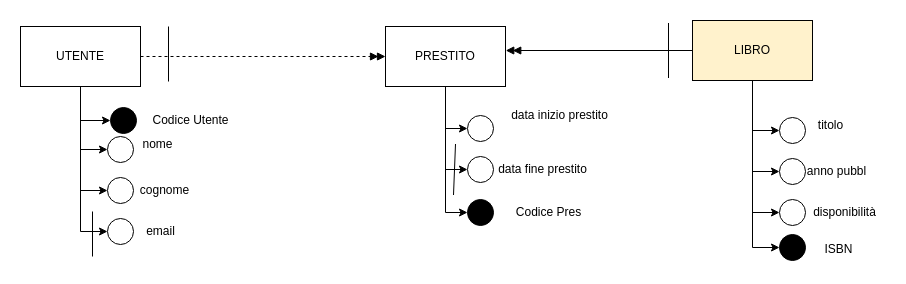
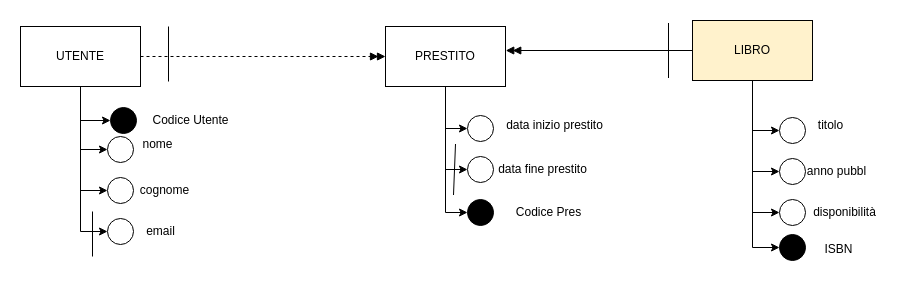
- <mxCell id="31" value="data inizio prestito" style="text;html=1;align=center;verticalAlign=middle;resizable=0;points=[];autosize=1;strokeColor=none;fillColor=none;" parent="1" vertex="1"><mxGeometry x="501" y="102" width="115" height="26" as="geometry" /></mxCell>
+ <mxCell id="31" value="data inizio prestito" style="text;html=1;align=center;verticalAlign=middle;resizable=0;points=[];autosize=1;strokeColor=none;fillColor=none;" parent="1" vertex="1"><mxGeometry x="496" y="112" width="115" height="26" as="geometry" /></mxCell>
